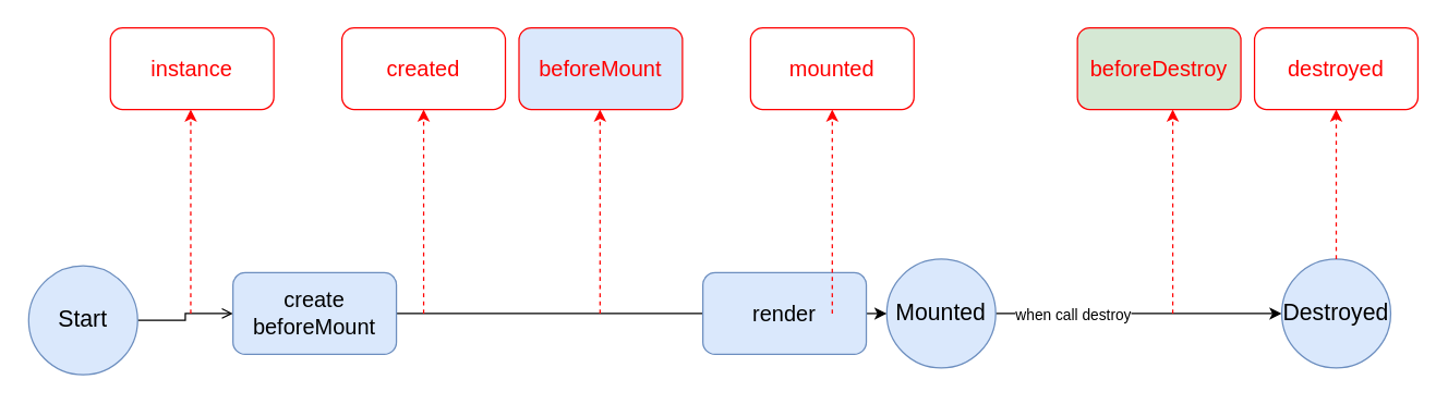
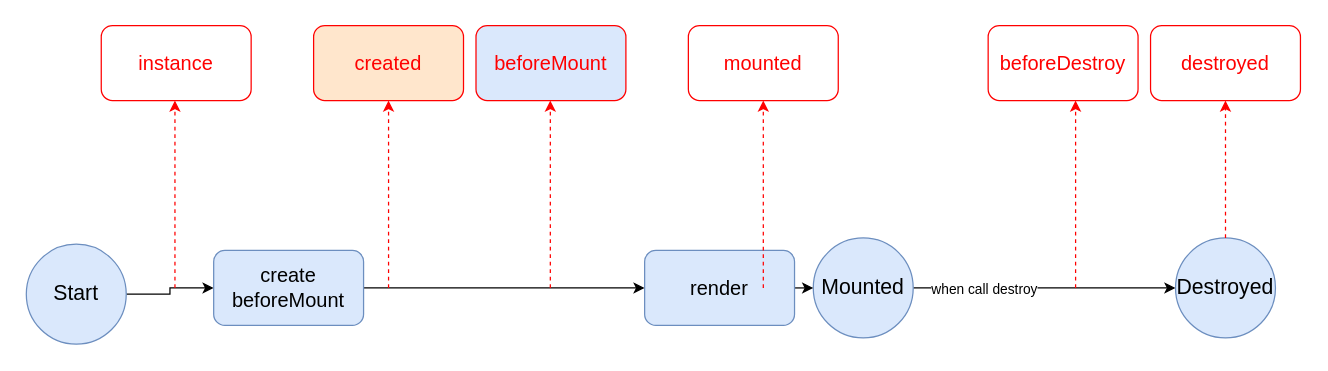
- <mxCell id="13" value="created" style="rounded=1;whiteSpace=wrap;html=1;fontSize=16;strokeColor=#FF0000;fontColor=#FF0000;" vertex="1" parent="1"><mxGeometry x="250" y="20" width="120" height="60" as="geometry" /></mxCell>
+ <mxCell id="13" value="created" style="rounded=1;whiteSpace=wrap;html=1;fontSize=16;strokeColor=#FF0000;fontColor=#FF0000;fillColor=#ffe6cc;" vertex="1" parent="1"><mxGeometry x="250" y="20" width="120" height="60" as="geometry" /></mxCell>
- <mxCell id="16" value="beforeDestroy" style="rounded=1;whiteSpace=wrap;html=1;fontSize=16;strokeColor=#FF0000;fontColor=#FF0000;fillColor=#d5e8d4;" vertex="1" parent="1"><mxGeometry x="790" y="20" width="120" height="60" as="geometry" /></mxCell>
+ <mxCell id="16" value="beforeDestroy" style="rounded=1;whiteSpace=wrap;html=1;fontSize=16;strokeColor=#FF0000;fontColor=#FF0000;" vertex="1" parent="1"><mxGeometry x="790" y="20" width="120" height="60" as="geometry" /></mxCell>
- <mxCell id="2" style="edgeStyle=orthogonalEdgeStyle;rounded=0;orthogonalLoop=1;jettySize=auto;html=1;exitX=1;exitY=0.5;exitDx=0;exitDy=0;entryX=0;entryY=0.5;entryDx=0;entryDy=0;endArrow=open;" edge="1" parent="1" source="3" target="8"><mxGeometry relative="1" as="geometry" /></mxCell>
+ <mxCell id="2" style="edgeStyle=orthogonalEdgeStyle;rounded=0;orthogonalLoop=1;jettySize=auto;html=1;exitX=1;exitY=0.5;exitDx=0;exitDy=0;entryX=0;entryY=0.5;entryDx=0;entryDy=0;" edge="1" parent="1" source="3" target="8"><mxGeometry relative="1" as="geometry" /></mxCell>
- <mxCell id="7" style="edgeStyle=orthogonalEdgeStyle;rounded=0;orthogonalLoop=1;jettySize=auto;html=1;exitX=1;exitY=0.5;exitDx=0;exitDy=0;entryX=0;entryY=0.5;entryDx=0;entryDy=0;endArrow=none;" edge="1" parent="1" source="8" target="10"><mxGeometry relative="1" as="geometry" /></mxCell>
+ <mxCell id="7" style="edgeStyle=orthogonalEdgeStyle;rounded=0;orthogonalLoop=1;jettySize=auto;html=1;exitX=1;exitY=0.5;exitDx=0;exitDy=0;entryX=0;entryY=0.5;entryDx=0;entryDy=0;" edge="1" parent="1" source="8" target="10"><mxGeometry relative="1" as="geometry" /></mxCell>
